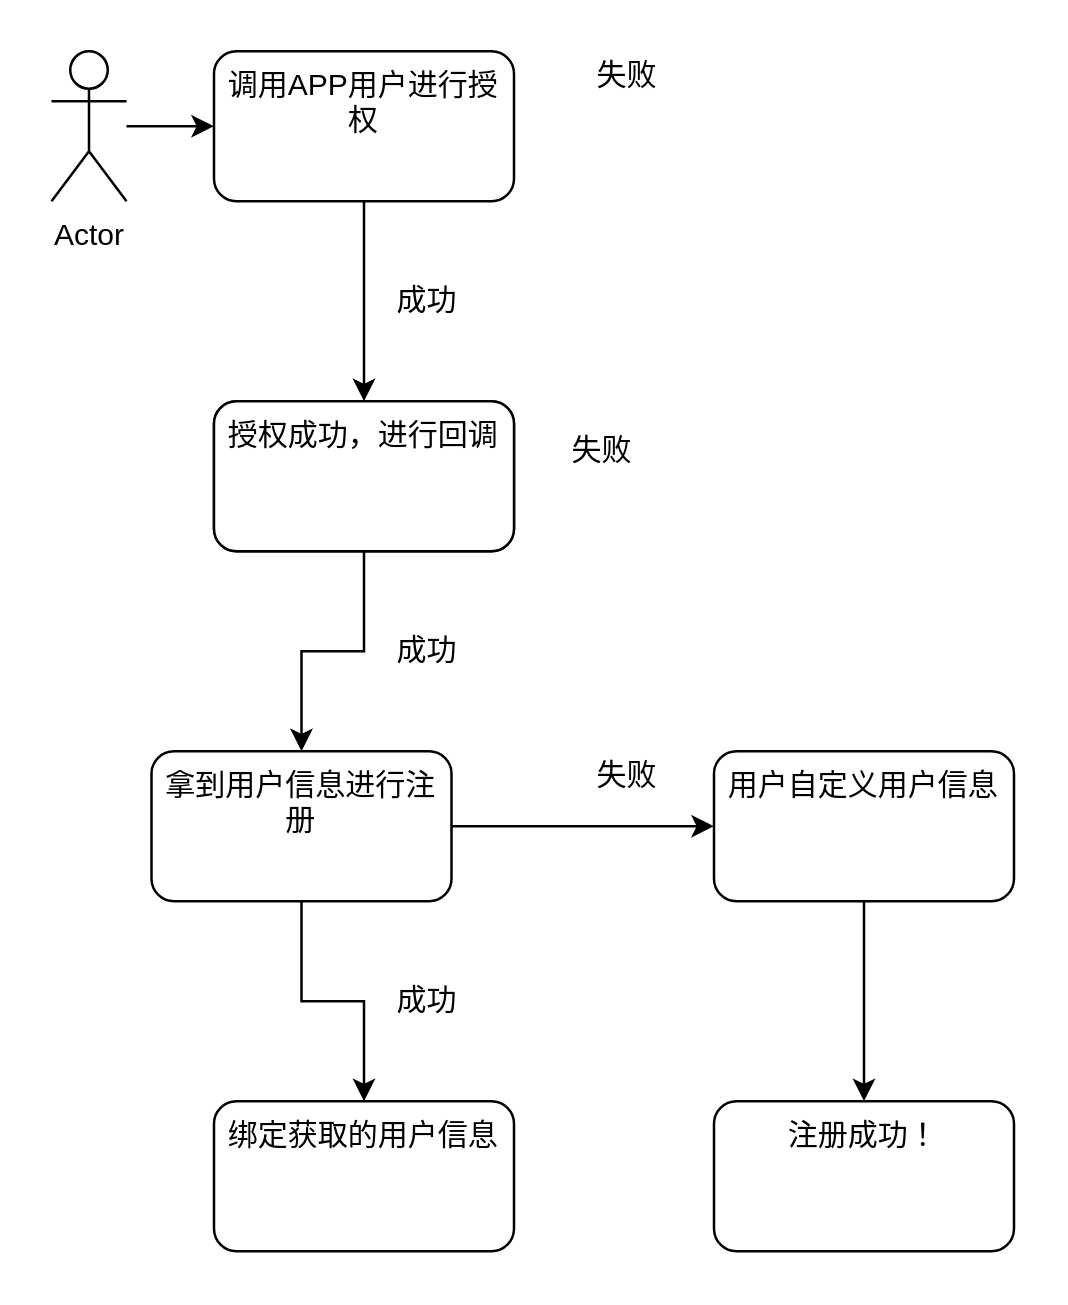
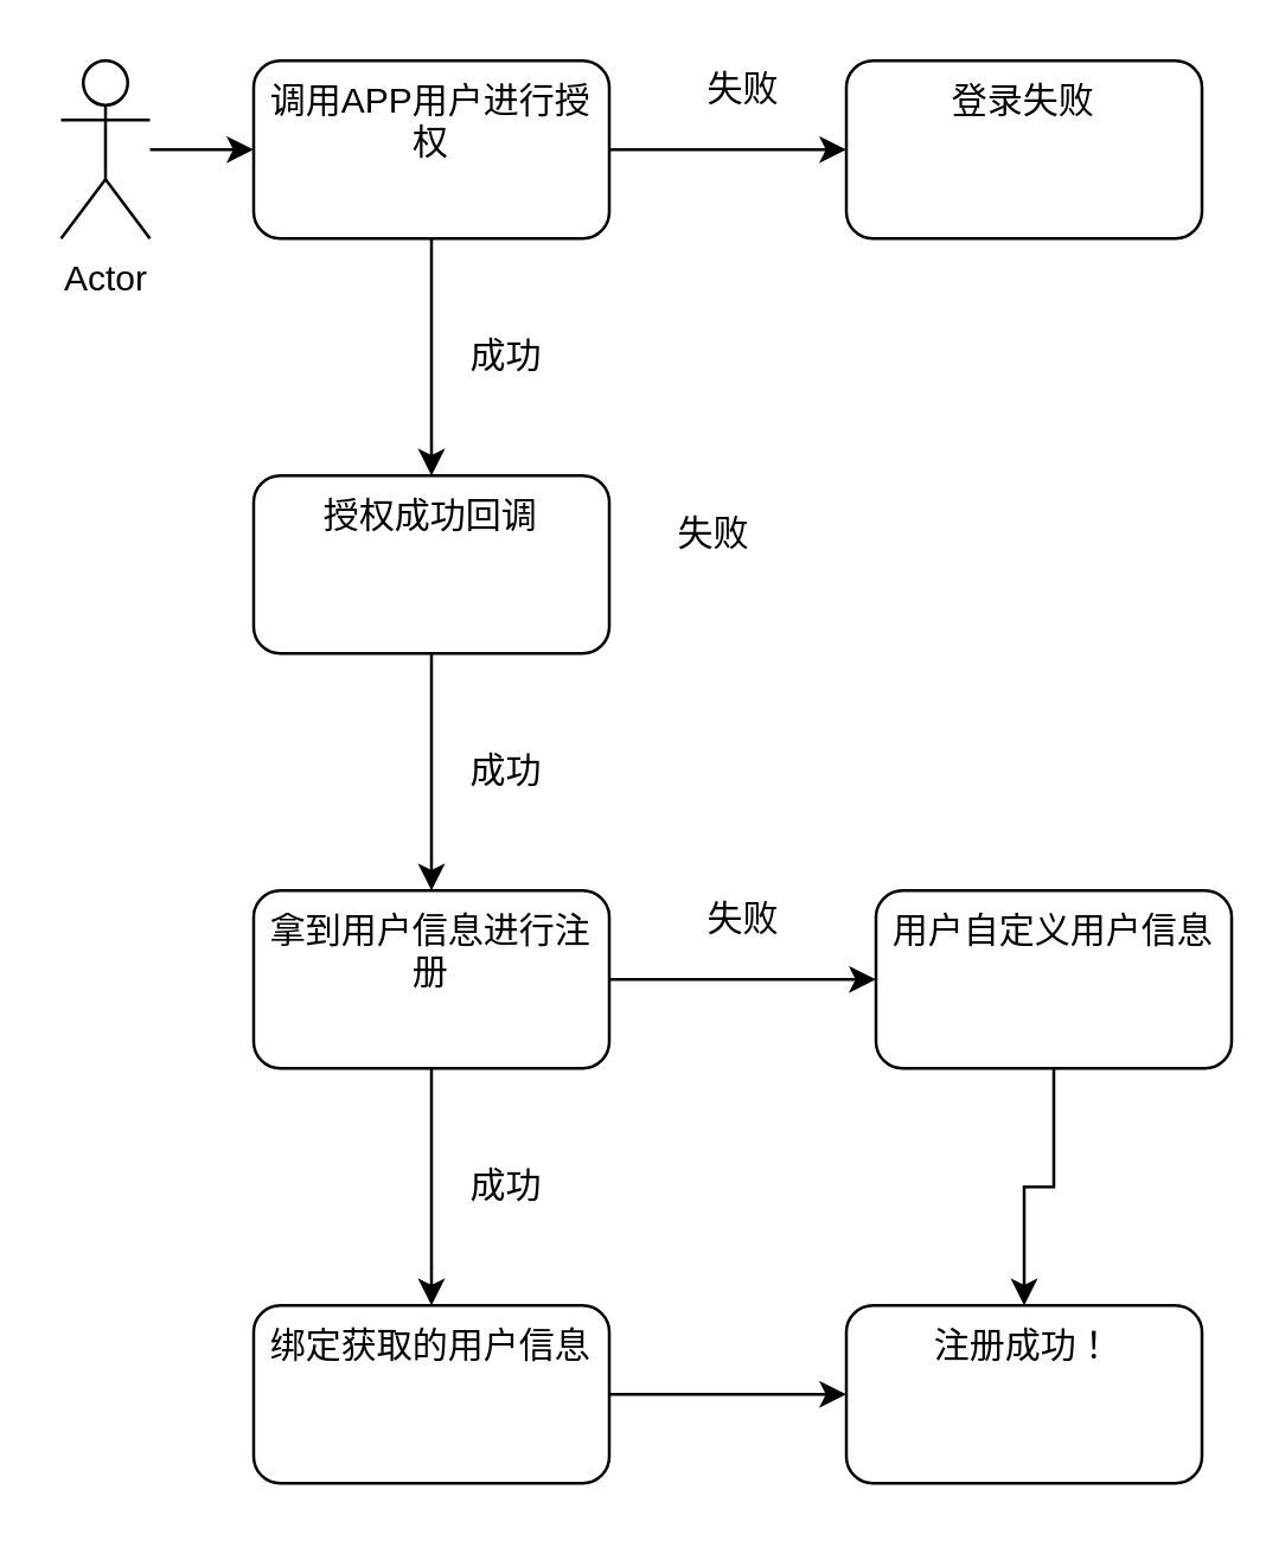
+ <mxCell id="4" value="" style="edgeStyle=orthogonalEdgeStyle;rounded=0;orthogonalLoop=1;jettySize=auto;html=1;" edge="1" parent="1" source="6" target="7"><mxGeometry relative="1" as="geometry" /></mxCell>
+ <mxCell id="7" value="登录失败" style="rounded=1;whiteSpace=wrap;html=1;verticalAlign=top;" vertex="1" parent="1"><mxGeometry x="285" y="20" width="120" height="60" as="geometry" /></mxCell>
- <mxCell id="15" value="授权成功，进行回调" style="rounded=1;whiteSpace=wrap;html=1;verticalAlign=top;" vertex="1" parent="1"><mxGeometry x="85" y="160" width="120" height="60" as="geometry" /></mxCell>
- <mxCell id="14" value="拿到用户信息进行注册" style="rounded=1;whiteSpace=wrap;html=1;verticalAlign=top;" vertex="1" parent="1"><mxGeometry x="60" y="300" width="120" height="60" as="geometry" /></mxCell>
+ <mxCell id="14" value="拿到用户信息进行注册" style="rounded=1;whiteSpace=wrap;html=1;verticalAlign=top;" vertex="1" parent="1"><mxGeometry x="85" y="300" width="120" height="60" as="geometry" /></mxCell>
- <mxCell id="18" value="用户自定义用户信息" style="rounded=1;whiteSpace=wrap;html=1;verticalAlign=top;" vertex="1" parent="1"><mxGeometry x="285" y="300" width="120" height="60" as="geometry" /></mxCell>
+ <mxCell id="18" value="用户自定义用户信息" style="rounded=1;whiteSpace=wrap;html=1;verticalAlign=top;" vertex="1" parent="1"><mxGeometry x="295" y="300" width="120" height="60" as="geometry" /></mxCell>
+ <mxCell id="20" value="" style="edgeStyle=orthogonalEdgeStyle;rounded=0;orthogonalLoop=1;jettySize=auto;html=1;" edge="1" parent="1" source="21" target="23"><mxGeometry relative="1" as="geometry" /></mxCell>
